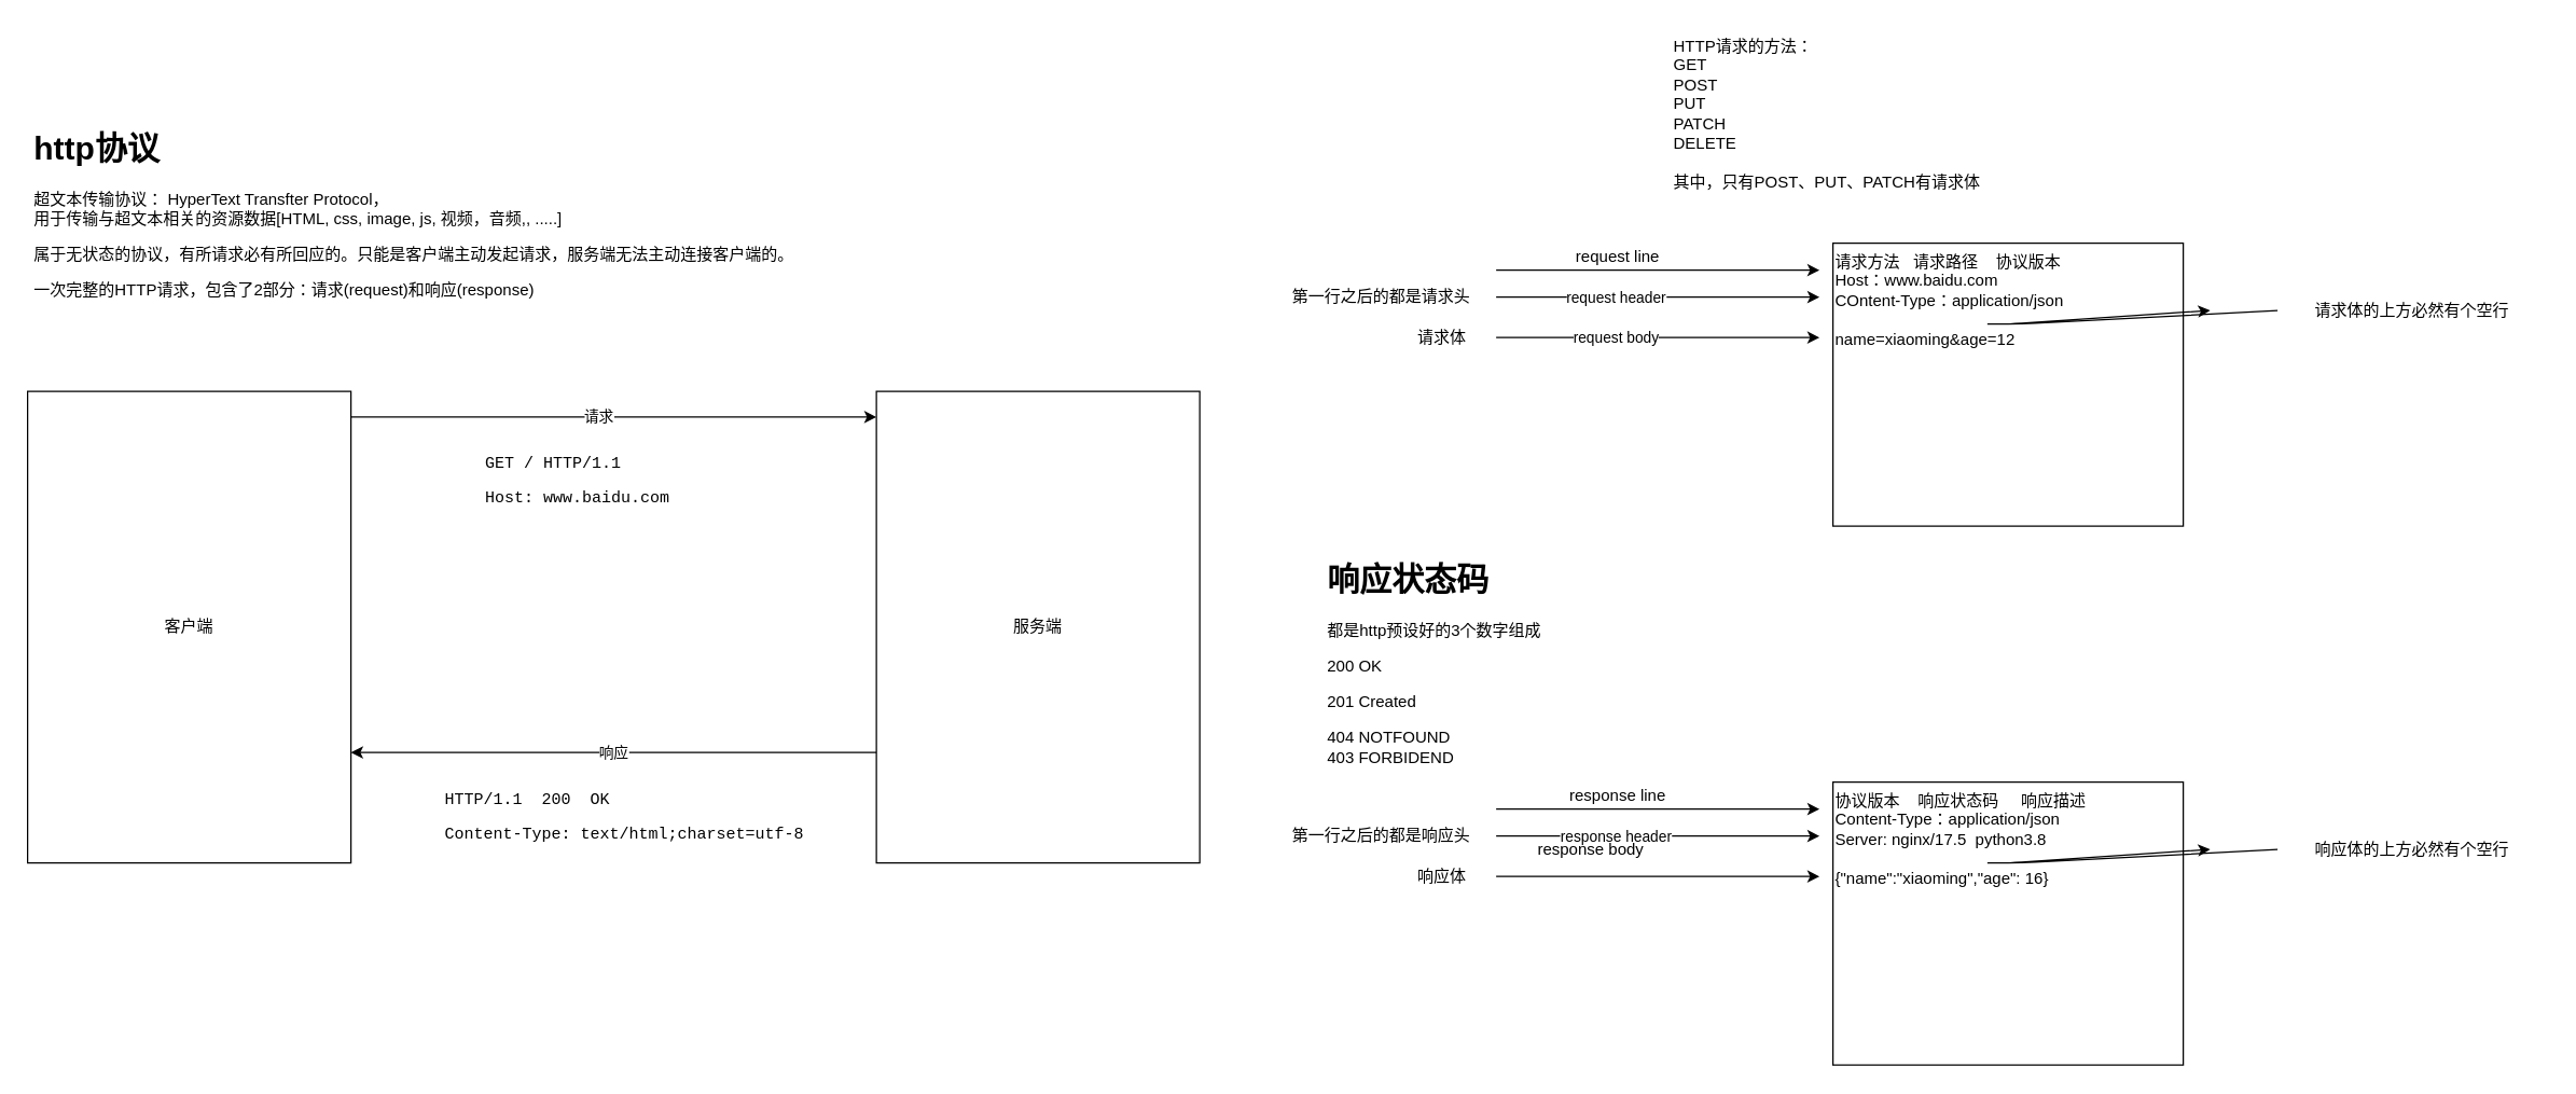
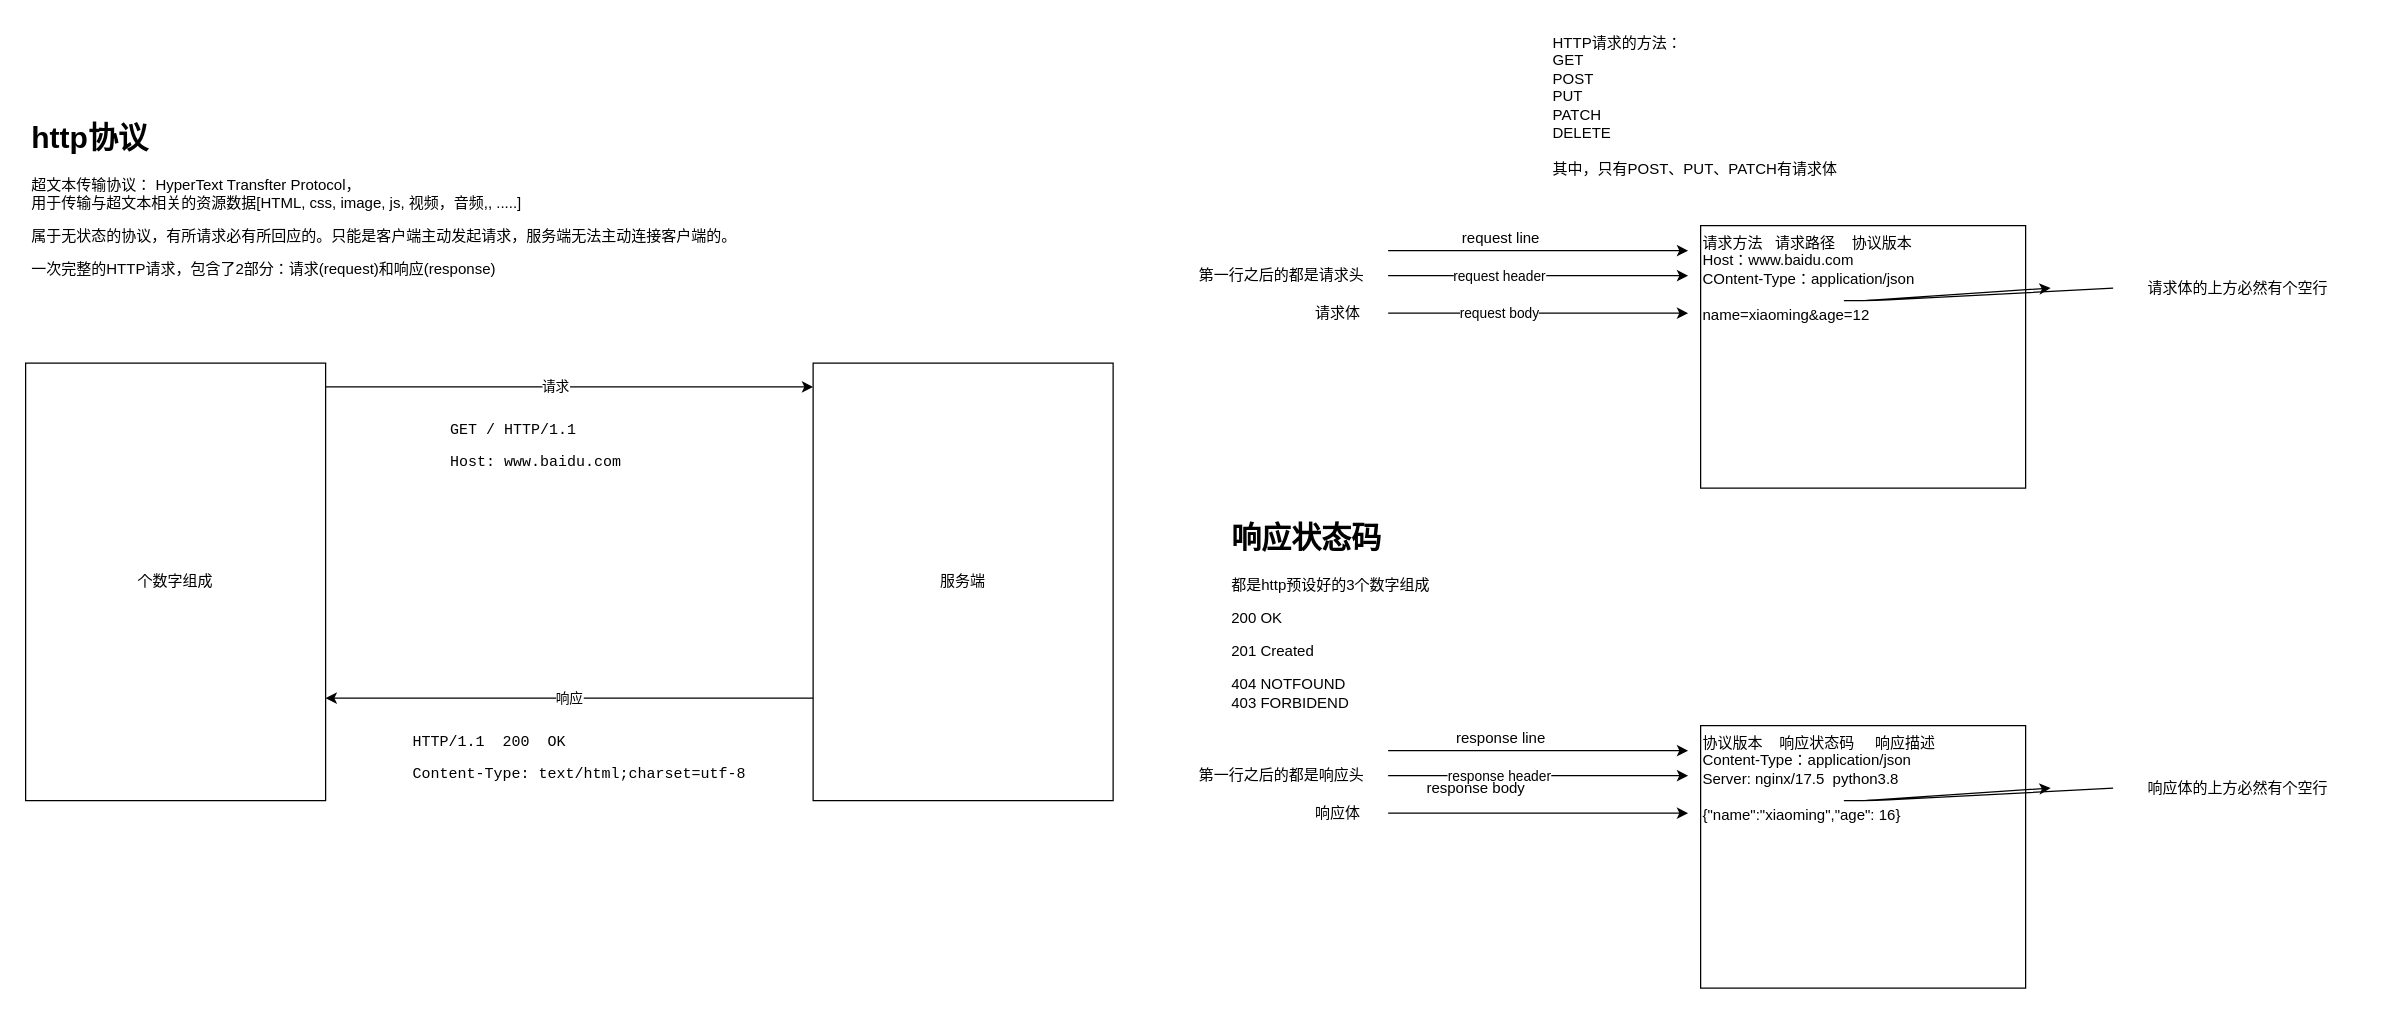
- <mxCell id="4" value="客户端" style="rounded=0;whiteSpace=wrap;html=1;" vertex="1" parent="1"><mxGeometry x="20" y="290" width="240" height="350" as="geometry" /></mxCell>
+ <mxCell id="4" value="个数字组成" style="rounded=0;whiteSpace=wrap;html=1;" vertex="1" parent="1"><mxGeometry x="20" y="290" width="240" height="350" as="geometry" /></mxCell>
